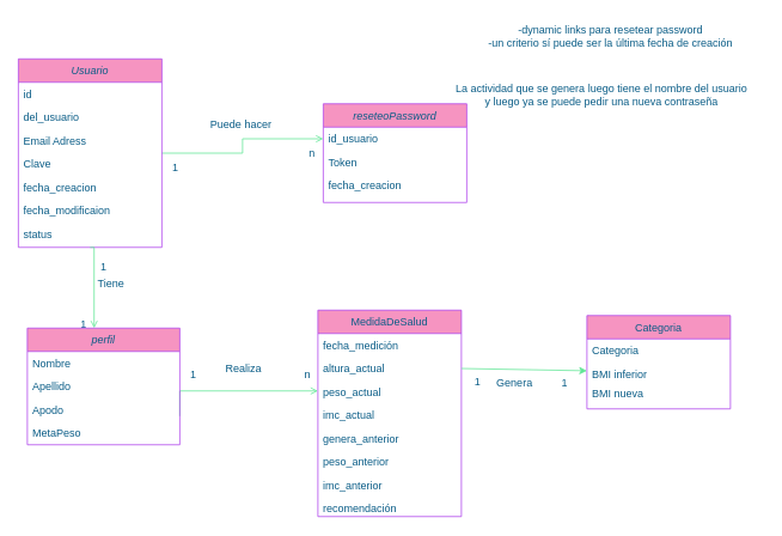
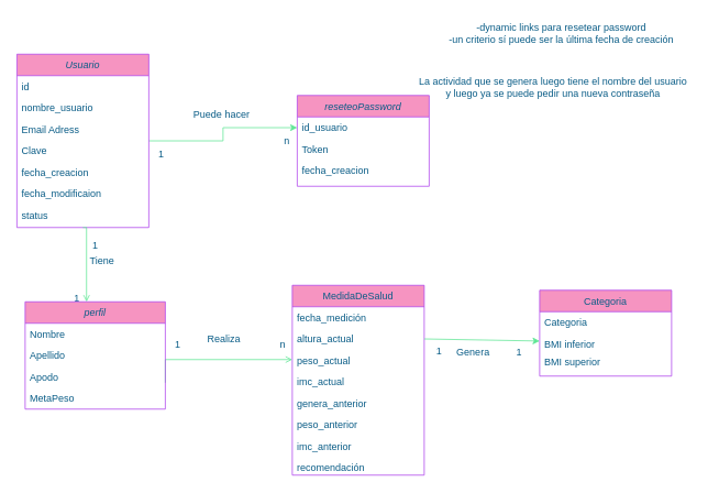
- <mxCell id="5" value="del_usuario" style="text;align=left;verticalAlign=top;spacingLeft=4;spacingRight=4;overflow=hidden;rotatable=0;points=[[0,0.5],[1,0.5]];portConstraint=eastwest;rounded=0;shadow=0;html=0;fontColor=#095C86;" parent="3" vertex="1"><mxGeometry y="52" width="160" height="26" as="geometry" /></mxCell>
+ <mxCell id="5" value="nombre_usuario" style="text;align=left;verticalAlign=top;spacingLeft=4;spacingRight=4;overflow=hidden;rotatable=0;points=[[0,0.5],[1,0.5]];portConstraint=eastwest;rounded=0;shadow=0;html=0;fontColor=#095C86;" parent="3" vertex="1"><mxGeometry y="52" width="160" height="26" as="geometry" /></mxCell>
- <mxCell id="2" style="edgeStyle=orthogonalEdgeStyle;rounded=0;orthogonalLoop=1;jettySize=auto;html=1;entryX=0;entryY=0.5;entryDx=0;entryDy=0;fontColor=#095C86;strokeColor=#60E696;fillColor=#F694C1;endArrow=open;" parent="1" source="3" target="42" edge="1"><mxGeometry relative="1" as="geometry" /></mxCell>
+ <mxCell id="2" style="edgeStyle=orthogonalEdgeStyle;rounded=0;orthogonalLoop=1;jettySize=auto;html=1;entryX=0;entryY=0.5;entryDx=0;entryDy=0;fontColor=#095C86;strokeColor=#60E696;fillColor=#F694C1;" parent="1" source="3" target="42" edge="1"><mxGeometry relative="1" as="geometry" /></mxCell>
- <mxCell id="32" value="BMI nueva" style="text;align=left;verticalAlign=top;spacingLeft=4;spacingRight=4;overflow=hidden;rotatable=0;points=[[0,0.5],[1,0.5]];portConstraint=eastwest;rounded=0;shadow=0;html=0;fontColor=#095C86;" parent="29" vertex="1"><mxGeometry y="74" width="160" height="22" as="geometry" /></mxCell>
+ <mxCell id="32" value="BMI superior" style="text;align=left;verticalAlign=top;spacingLeft=4;spacingRight=4;overflow=hidden;rotatable=0;points=[[0,0.5],[1,0.5]];portConstraint=eastwest;rounded=0;shadow=0;html=0;fontColor=#095C86;" parent="29" vertex="1"><mxGeometry y="74" width="160" height="22" as="geometry" /></mxCell>
